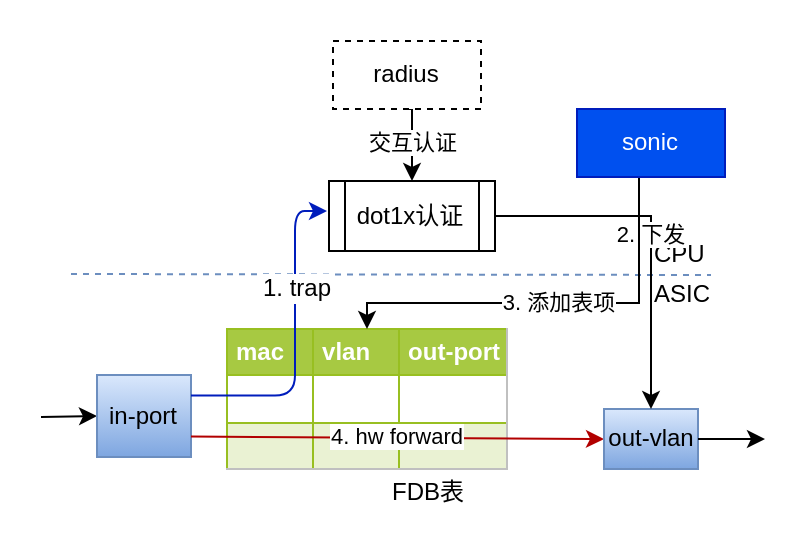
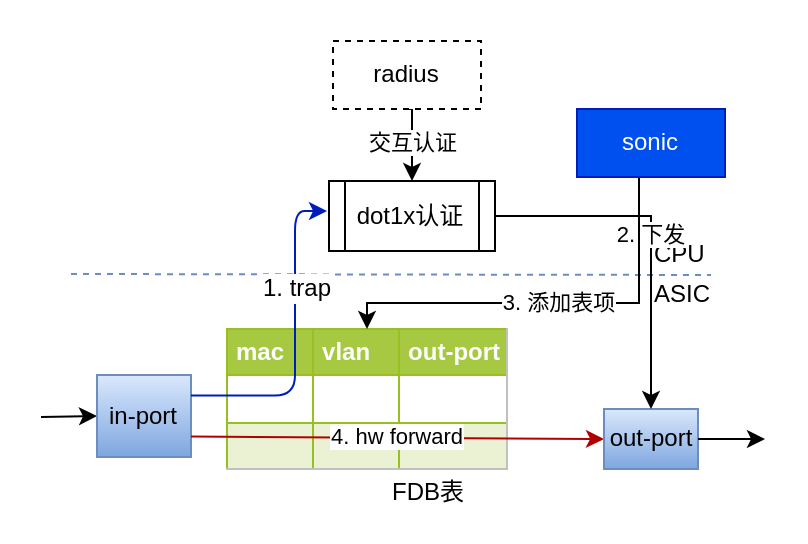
- <mxCell id="9" value="out-vlan" style="rounded=0;whiteSpace=wrap;html=1;gradientColor=#7ea6e0;fillColor=#dae8fc;strokeColor=#6c8ebf;" parent="1" vertex="1"><mxGeometry x="301.5" y="204" width="47" height="30" as="geometry" /></mxCell>
+ <mxCell id="9" value="out-port" style="rounded=0;whiteSpace=wrap;html=1;gradientColor=#7ea6e0;fillColor=#dae8fc;strokeColor=#6c8ebf;" parent="1" vertex="1"><mxGeometry x="301.5" y="204" width="47" height="30" as="geometry" /></mxCell>
